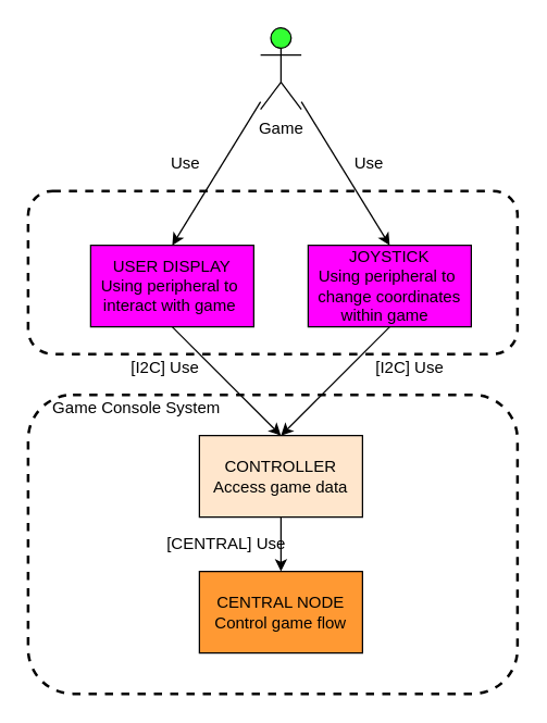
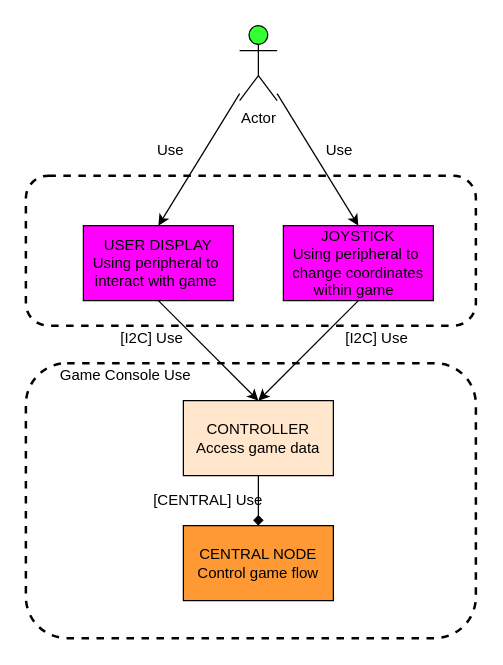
- <mxCell id="13" value="Game" style="shape=umlActor;verticalLabelPosition=bottom;verticalAlign=top;html=1;outlineConnect=0;fillColor=#33FF33;" vertex="1" parent="1"><mxGeometry x="191" y="20" width="30" height="60" as="geometry" /></mxCell>
+ <mxCell id="13" value="Actor" style="shape=umlActor;verticalLabelPosition=bottom;verticalAlign=top;html=1;outlineConnect=0;fillColor=#33FF33;" vertex="1" parent="1"><mxGeometry x="191" y="20" width="30" height="60" as="geometry" /></mxCell>
- <mxCell id="14" value="Game Console System" style="text;html=1;strokeColor=none;fillColor=none;align=center;verticalAlign=middle;whiteSpace=wrap;rounded=0;dashed=1;" vertex="1" parent="1"><mxGeometry x="20" y="290" width="160" height="20" as="geometry" /></mxCell>
+ <mxCell id="14" value="Game Console Use" style="text;html=1;strokeColor=none;fillColor=none;align=center;verticalAlign=middle;whiteSpace=wrap;rounded=0;dashed=1;" vertex="1" parent="1"><mxGeometry x="20" y="290" width="160" height="20" as="geometry" /></mxCell>
- <mxCell id="4" style="edgeStyle=none;rounded=0;orthogonalLoop=1;jettySize=auto;html=1;exitX=0.5;exitY=1;exitDx=0;exitDy=0;entryX=0.5;entryY=0;entryDx=0;entryDy=0;startArrow=none;startFill=0;endArrow=classic;endFill=1;" edge="1" parent="1" source="5" target="8"><mxGeometry relative="1" as="geometry" /></mxCell>
+ <mxCell id="4" style="edgeStyle=none;rounded=0;orthogonalLoop=1;jettySize=auto;html=1;exitX=0.5;exitY=1;exitDx=0;exitDy=0;entryX=0.5;entryY=0;entryDx=0;entryDy=0;startArrow=none;startFill=0;endArrow=diamond;endFill=1;" edge="1" parent="1" source="5" target="8"><mxGeometry relative="1" as="geometry" /></mxCell>
